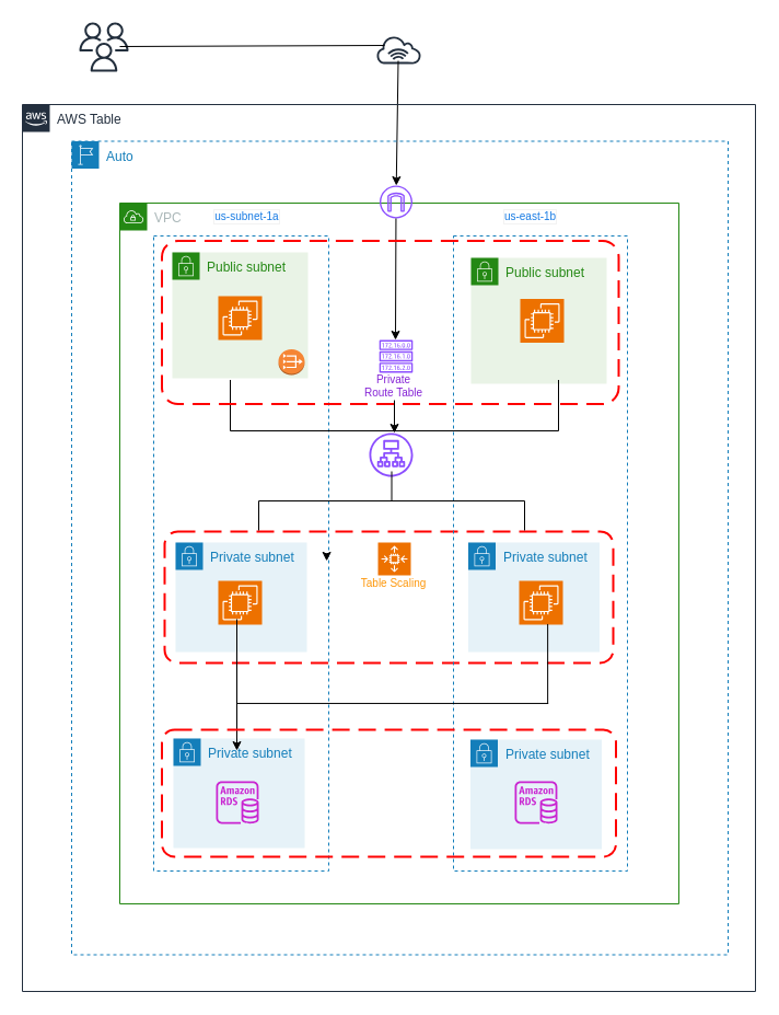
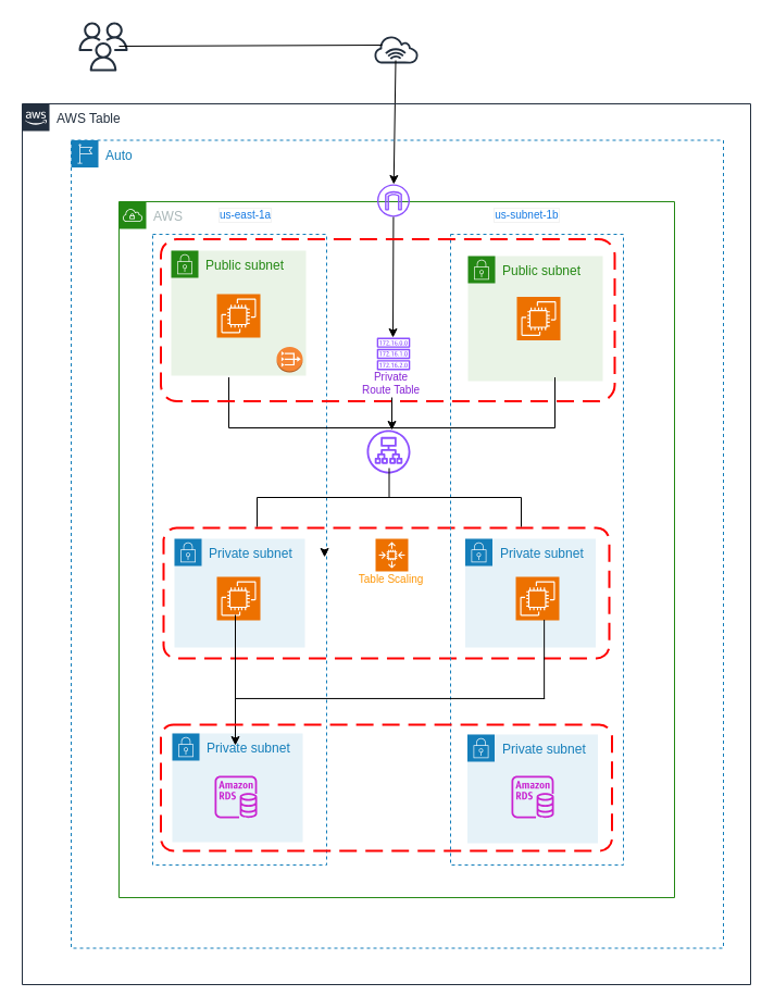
- <mxCell id="14" value="us-subnet-1a" style="text;html=1;align=center;verticalAlign=middle;resizable=0;points=[];autosize=1;strokeColor=none;fillColor=default;fontColor=#167ae3;labelBackgroundColor=default;labelBorderColor=#f2f2f2;fontSize=10;" vertex="1" parent="1"><mxGeometry x="190" y="182" width="70" height="30" as="geometry" /></mxCell>
+ <mxCell id="14" value="us-east-1a" style="text;html=1;align=center;verticalAlign=middle;resizable=0;points=[];autosize=1;strokeColor=none;fillColor=default;fontColor=#167ae3;labelBackgroundColor=default;labelBorderColor=#f2f2f2;fontSize=10;" vertex="1" parent="1"><mxGeometry x="190" y="182" width="70" height="30" as="geometry" /></mxCell>
- <mxCell id="15" value="us-east-1b" style="text;html=1;align=center;verticalAlign=middle;resizable=0;points=[];autosize=1;strokeColor=none;fillColor=default;fontColor=#167ae3;labelBackgroundColor=default;labelBorderColor=#f2f2f2;fontSize=10;" vertex="1" parent="1"><mxGeometry x="449" y="182" width="70" height="30" as="geometry" /></mxCell>
+ <mxCell id="15" value="us-subnet-1b" style="text;html=1;align=center;verticalAlign=middle;resizable=0;points=[];autosize=1;strokeColor=none;fillColor=default;fontColor=#167ae3;labelBackgroundColor=default;labelBorderColor=#f2f2f2;fontSize=10;" vertex="1" parent="1"><mxGeometry x="449" y="182" width="70" height="30" as="geometry" /></mxCell>
- <mxCell id="16" value="VPC" style="points=[[0,0],[0.25,0],[0.5,0],[0.75,0],[1,0],[1,0.25],[1,0.5],[1,0.75],[1,1],[0.75,1],[0.5,1],[0.25,1],[0,1],[0,0.75],[0,0.5],[0,0.25]];outlineConnect=0;gradientColor=none;html=1;whiteSpace=wrap;fontSize=12;fontStyle=0;container=1;pointerEvents=0;collapsible=0;recursiveResize=0;shape=mxgraph.aws4.group;grIcon=mxgraph.aws4.group_vpc;strokeColor=#248814;fillColor=none;verticalAlign=top;align=left;spacingLeft=30;fontColor=#AAB7B8;dashed=0;" vertex="1" parent="1"><mxGeometry x="109" y="185" width="511" height="640" as="geometry" /></mxCell>
+ <mxCell id="16" value="AWS" style="points=[[0,0],[0.25,0],[0.5,0],[0.75,0],[1,0],[1,0.25],[1,0.5],[1,0.75],[1,1],[0.75,1],[0.5,1],[0.25,1],[0,1],[0,0.75],[0,0.5],[0,0.25]];outlineConnect=0;gradientColor=none;html=1;whiteSpace=wrap;fontSize=12;fontStyle=0;container=1;pointerEvents=0;collapsible=0;recursiveResize=0;shape=mxgraph.aws4.group;grIcon=mxgraph.aws4.group_vpc;strokeColor=#248814;fillColor=none;verticalAlign=top;align=left;spacingLeft=30;fontColor=#AAB7B8;dashed=0;" vertex="1" parent="1"><mxGeometry x="109" y="185" width="511" height="640" as="geometry" /></mxCell>
